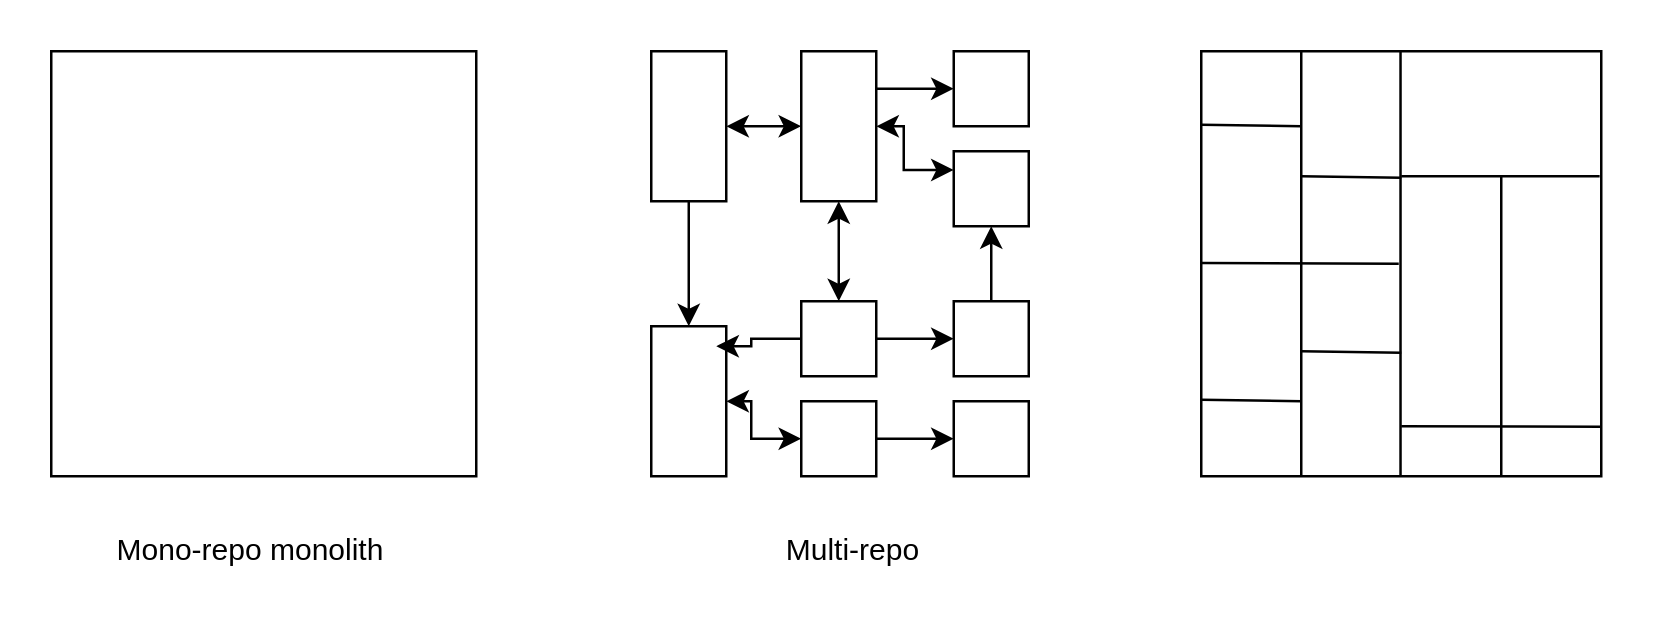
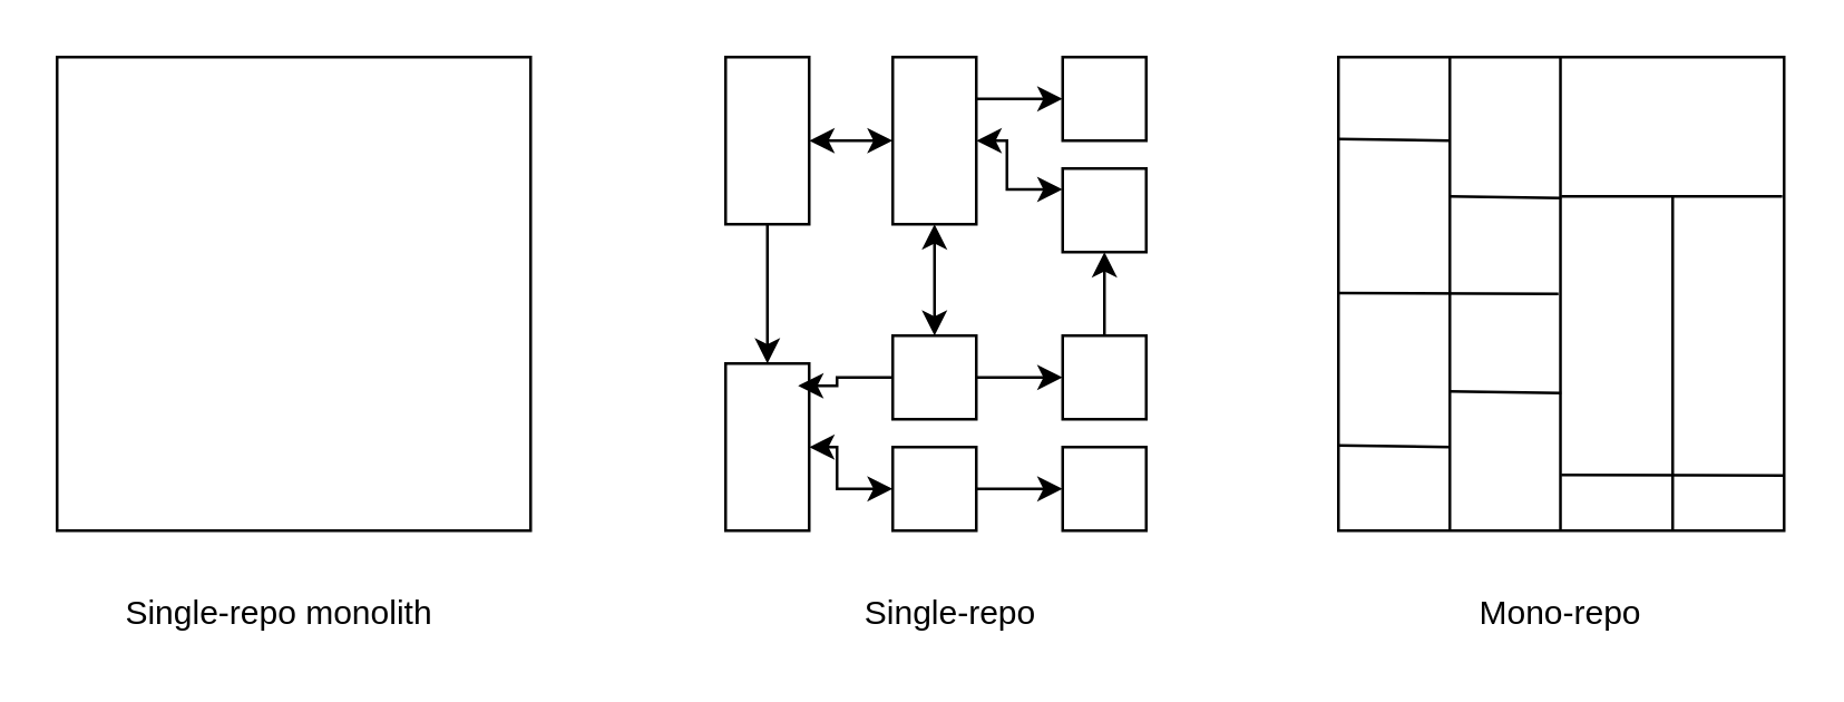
- <mxCell id="33" value="Mono-repo monolith" style="text;html=1;strokeColor=none;fillColor=none;align=center;verticalAlign=middle;whiteSpace=wrap;rounded=0;" vertex="1" parent="1"><mxGeometry x="30" y="210" width="140" height="20" as="geometry" /></mxCell>
+ <mxCell id="33" value="Single-repo monolith" style="text;html=1;strokeColor=none;fillColor=none;align=center;verticalAlign=middle;whiteSpace=wrap;rounded=0;" vertex="1" parent="1"><mxGeometry x="30" y="210" width="140" height="20" as="geometry" /></mxCell>
- <mxCell id="34" value="Multi-repo" style="text;html=1;strokeColor=none;fillColor=none;align=center;verticalAlign=middle;whiteSpace=wrap;rounded=0;" vertex="1" parent="1"><mxGeometry x="271" y="210" width="140" height="20" as="geometry" /></mxCell>
+ <mxCell id="34" value="Single-repo" style="text;html=1;strokeColor=none;fillColor=none;align=center;verticalAlign=middle;whiteSpace=wrap;rounded=0;" vertex="1" parent="1"><mxGeometry x="271" y="210" width="140" height="20" as="geometry" /></mxCell>
+ <mxCell id="35" value="Mono-repo" style="text;html=1;strokeColor=none;fillColor=none;align=center;verticalAlign=middle;whiteSpace=wrap;rounded=0;" vertex="1" parent="1"><mxGeometry x="490" y="210" width="140" height="20" as="geometry" /></mxCell>
